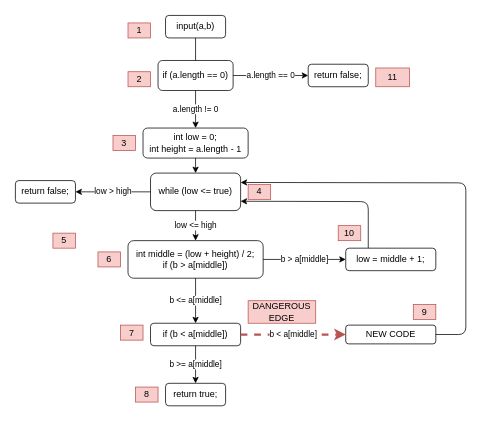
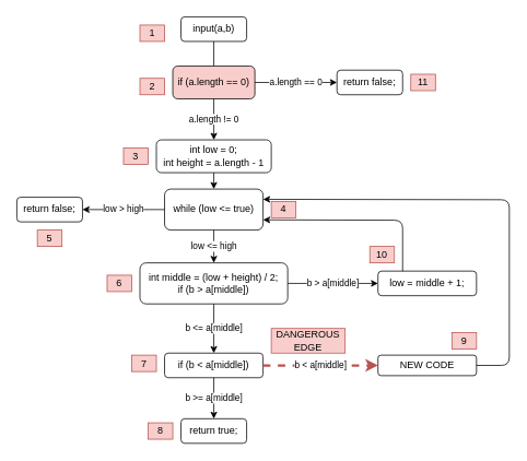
- <mxCell id="3" value="if (a.length == 0)" style="rounded=1;whiteSpace=wrap;html=1;" parent="1" vertex="1"><mxGeometry x="210" y="80" width="100" height="40" as="geometry" /></mxCell>
+ <mxCell id="3" value="if (a.length == 0)" style="rounded=1;whiteSpace=wrap;html=1;fillColor=#f8cecc;" parent="1" vertex="1"><mxGeometry x="210" y="80" width="100" height="40" as="geometry" /></mxCell>
- <mxCell id="28" value="11" style="text;html=1;strokeColor=#b85450;fillColor=#f8cecc;align=center;verticalAlign=middle;whiteSpace=wrap;rounded=0;" vertex="1" parent="1"><mxGeometry x="500" y="90" width="45" height="25" as="geometry" /></mxCell>
+ <mxCell id="28" value="11" style="text;html=1;strokeColor=#b85450;fillColor=#f8cecc;align=center;verticalAlign=middle;whiteSpace=wrap;rounded=0;" vertex="1" parent="1"><mxGeometry x="500" y="90" width="30" height="20" as="geometry" /></mxCell>
- <mxCell id="31" value="5" style="text;html=1;strokeColor=#b85450;fillColor=#f8cecc;align=center;verticalAlign=middle;whiteSpace=wrap;rounded=0;" vertex="1" parent="1"><mxGeometry x="70" y="310" width="30" height="20" as="geometry" /></mxCell>
+ <mxCell id="31" value="5" style="text;html=1;strokeColor=#b85450;fillColor=#f8cecc;align=center;verticalAlign=middle;whiteSpace=wrap;rounded=0;" vertex="1" parent="1"><mxGeometry x="45" y="280" width="30" height="20" as="geometry" /></mxCell>
